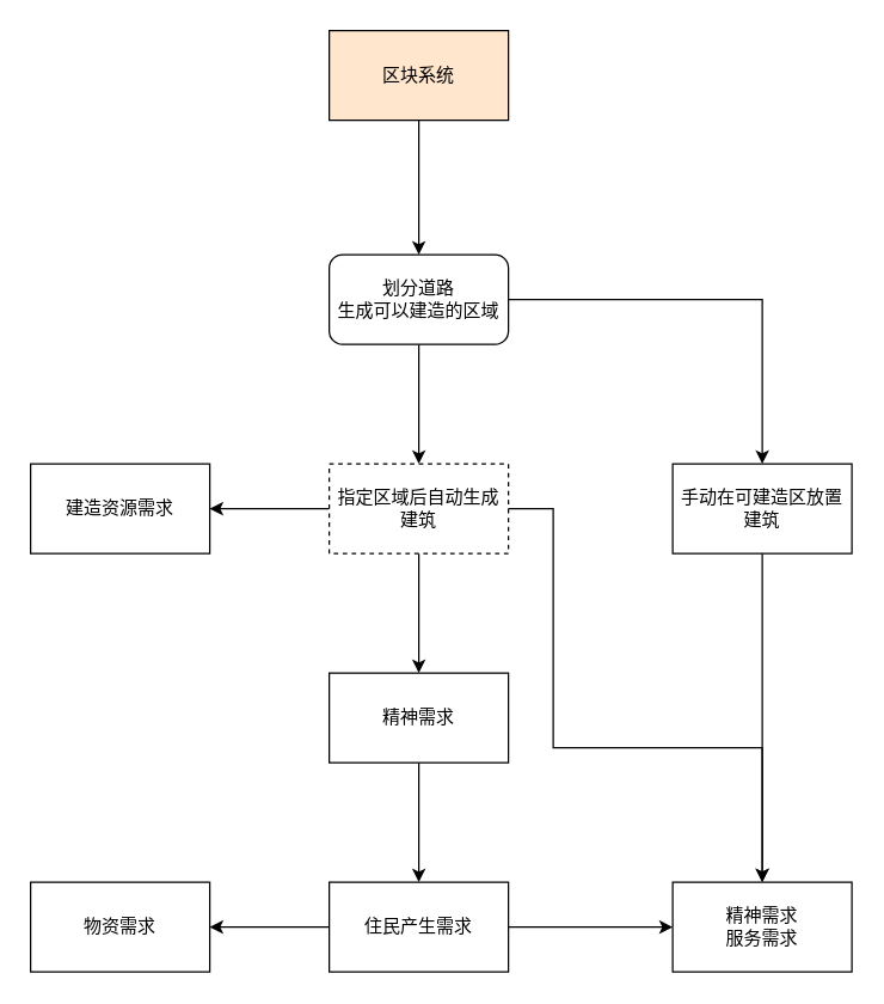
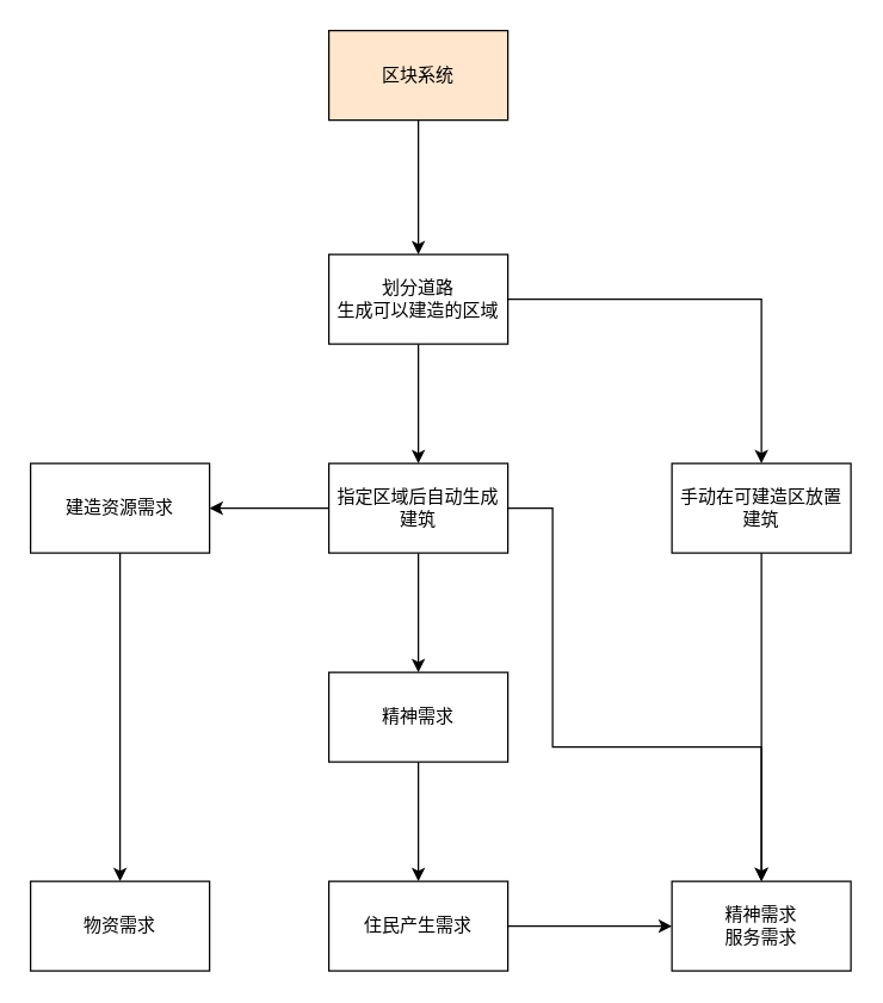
- <mxCell id="5" value="划分道路&lt;br&gt;生成可以建造的区域" style="whiteSpace=wrap;html=1;rounded=1;" vertex="1" parent="1"><mxGeometry x="220" y="170" width="120" height="60" as="geometry" /></mxCell>
+ <mxCell id="5" value="划分道路&lt;br&gt;生成可以建造的区域" style="rounded=0;whiteSpace=wrap;html=1;" vertex="1" parent="1"><mxGeometry x="220" y="170" width="120" height="60" as="geometry" /></mxCell>
- <mxCell id="9" value="指定区域后自动生成建筑" style="whiteSpace=wrap;html=1;rounded=0;dashed=1;" vertex="1" parent="1"><mxGeometry x="220" y="310" width="120" height="60" as="geometry" /></mxCell>
+ <mxCell id="9" value="指定区域后自动生成建筑" style="whiteSpace=wrap;html=1;rounded=0;" vertex="1" parent="1"><mxGeometry x="220" y="310" width="120" height="60" as="geometry" /></mxCell>
+ <mxCell id="18" value="" style="endArrow=classic;html=1;rounded=0;exitX=0.5;exitY=1;exitDx=0;exitDy=0;entryX=0.5;entryY=0;entryDx=0;entryDy=0;" edge="1" parent="1" source="17" target="16"><mxGeometry width="50" height="50" relative="1" as="geometry"><mxPoint x="310" y="520" as="sourcePoint" /><mxPoint x="360" y="470" as="targetPoint" /></mxGeometry></mxCell>
- <mxCell id="13" value="" style="edgeStyle=orthogonalEdgeStyle;rounded=0;orthogonalLoop=1;jettySize=auto;html=1;" edge="1" parent="1" source="15" target="16"><mxGeometry relative="1" as="geometry" /></mxCell>
